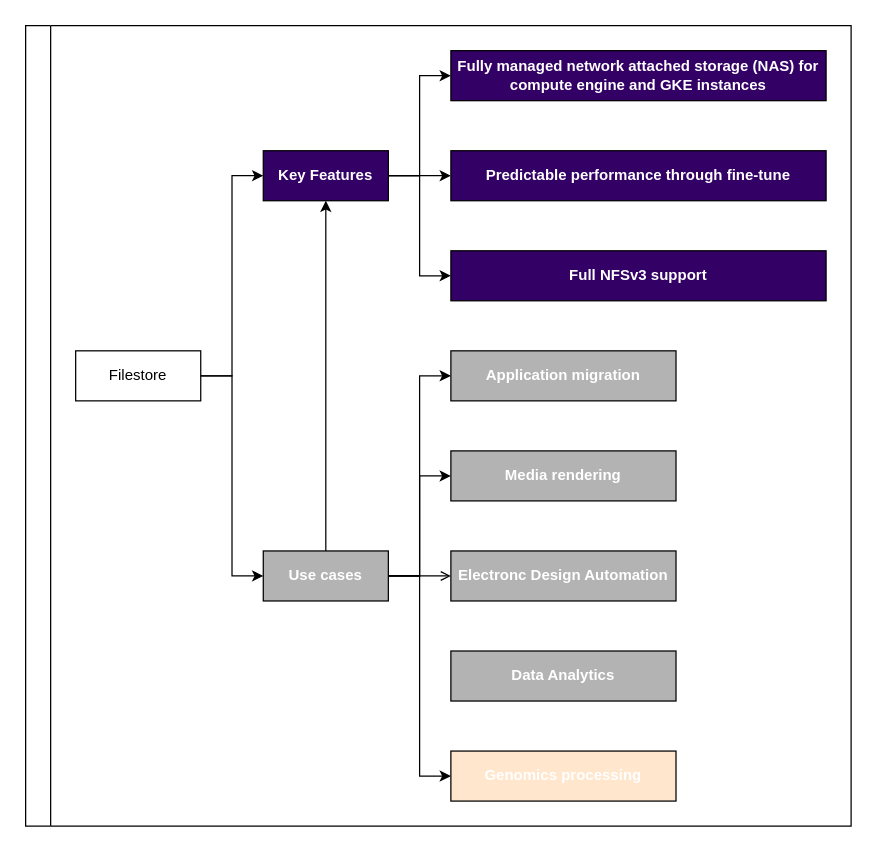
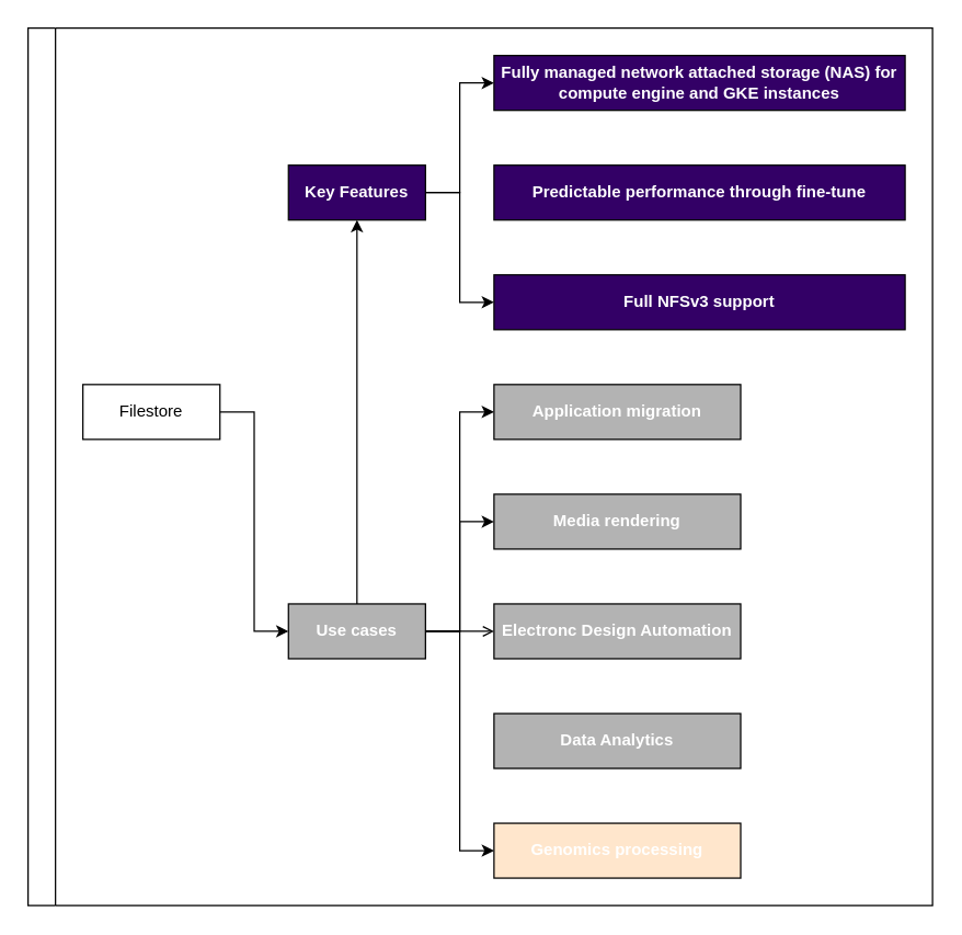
- <mxCell id="10" value="" style="edgeStyle=elbowEdgeStyle;elbow=horizontal;html=1;rounded=0;" parent="2" source="4" target="11" edge="1"><mxGeometry relative="1" as="geometry"><mxPoint x="370" y="152" as="sourcePoint" /></mxGeometry></mxCell>
- <mxCell id="5" value="" style="edgeStyle=elbowEdgeStyle;elbow=horizontal;html=1;rounded=0;" parent="2" source="3" target="4" edge="1"><mxGeometry relative="1" as="geometry" /></mxCell>
